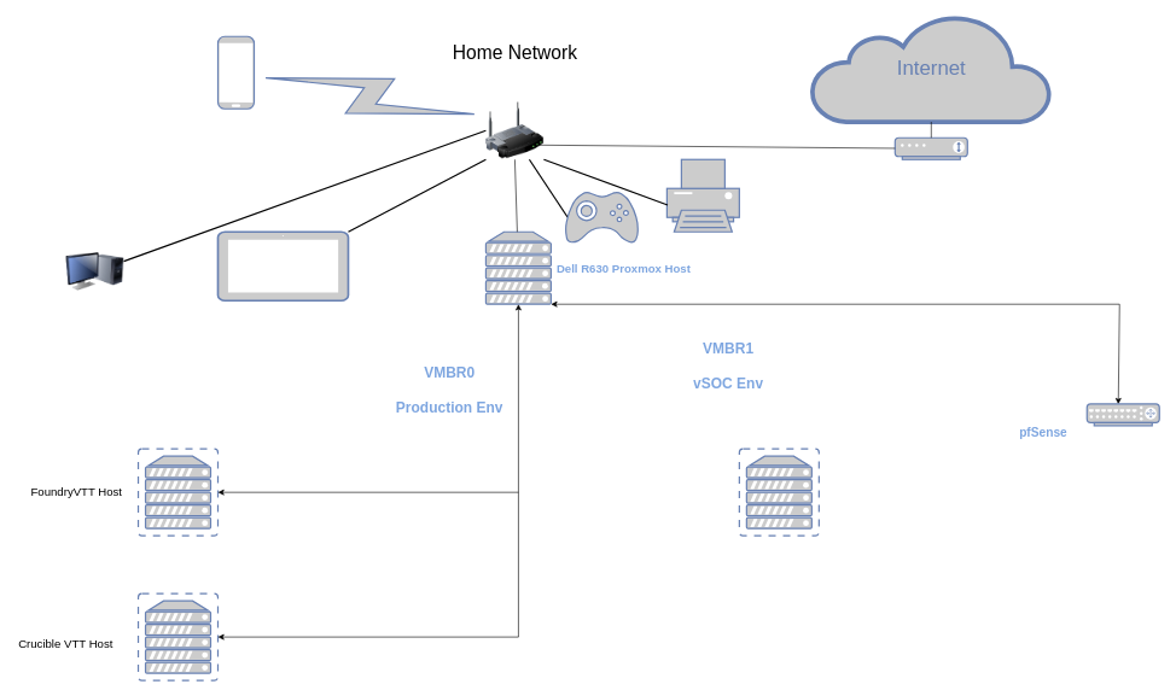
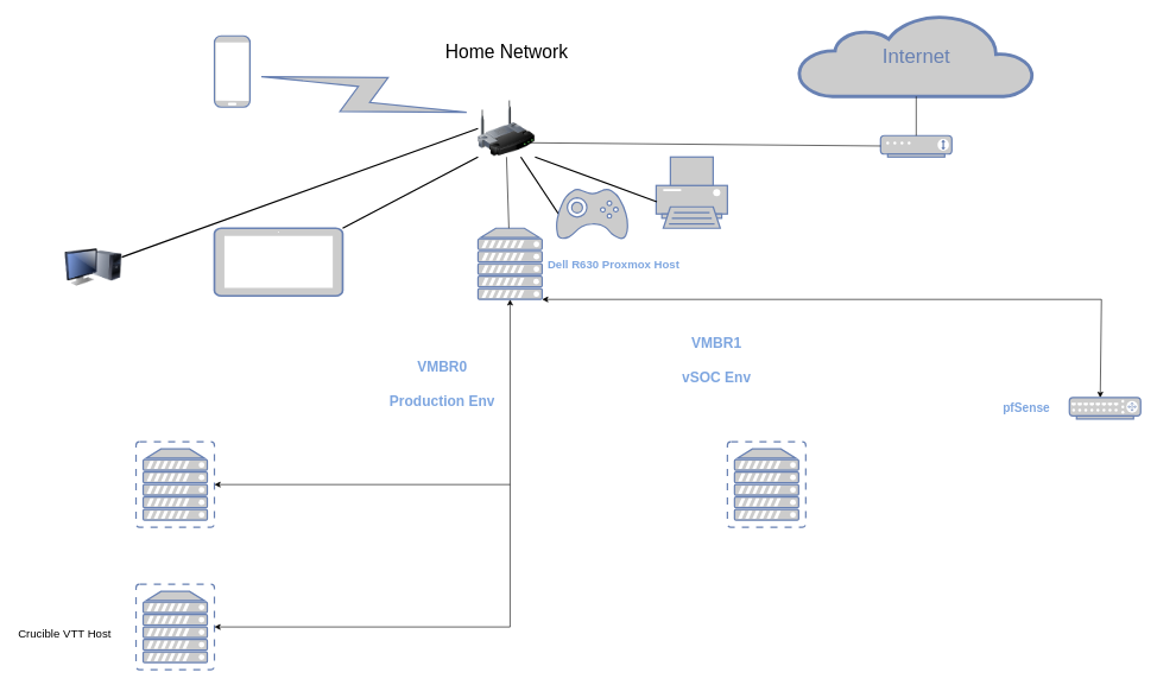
- <mxCell id="9" value="Internet" style="html=1;fillColor=#CCCCCC;strokeColor=#6881B3;gradientColor=none;gradientDirection=north;strokeWidth=2;shape=mxgraph.networks.cloud;fontColor=#6881B3;rounded=0;shadow=0;comic=0;align=center;fontSize=28;" parent="1" vertex="1"><mxGeometry x="1120" width="330" height="148" as="geometry" y="20" /></mxCell>
+ <mxCell id="9" value="Internet" style="html=1;fillColor=#CCCCCC;strokeColor=#6881B3;gradientColor=none;gradientDirection=north;strokeWidth=2;shape=mxgraph.networks.cloud;fontColor=#6881B3;rounded=0;shadow=0;comic=0;align=center;fontSize=28;" parent="1" vertex="1"><mxGeometry x="1120" y="20" width="330" height="115" as="geometry" /></mxCell>
- <mxCell id="31" value="&lt;div style=&quot;font-size: 17px;&quot; align=&quot;center&quot;&gt;&lt;b&gt;&lt;font color=&quot;#7ea6e0&quot;&gt;pfSense&lt;/font&gt;&lt;/b&gt;&lt;/div&gt;" style="text;strokeColor=none;fillColor=none;align=center;verticalAlign=middle;spacingLeft=4;spacingRight=4;overflow=hidden;points=[[0,0.5],[1,0.5]];portConstraint=eastwest;rotatable=0;whiteSpace=wrap;html=1;" vertex="1" parent="1"><mxGeometry x="1400" y="583" width="80" height="30" as="geometry" /></mxCell>
+ <mxCell id="31" value="&lt;div style=&quot;font-size: 17px;&quot; align=&quot;center&quot;&gt;&lt;b&gt;&lt;font color=&quot;#7ea6e0&quot;&gt;pfSense&lt;/font&gt;&lt;/b&gt;&lt;/div&gt;" style="text;strokeColor=none;fillColor=none;align=center;verticalAlign=middle;spacingLeft=4;spacingRight=4;overflow=hidden;points=[[0,0.5],[1,0.5]];portConstraint=eastwest;rotatable=0;whiteSpace=wrap;html=1;" vertex="1" parent="1"><mxGeometry x="1400" y="558" width="80" height="30" as="geometry" /></mxCell>
- <mxCell id="22" value="&lt;div&gt;&lt;font style=&quot;font-size: 16px;&quot;&gt;FoundryVTT Host&lt;/font&gt;&lt;/div&gt;" style="text;html=1;strokeColor=none;fillColor=none;align=center;verticalAlign=middle;whiteSpace=wrap;rounded=0;" vertex="1" parent="1"><mxGeometry x="35" y="665" width="140" height="30" as="geometry" /></mxCell>
